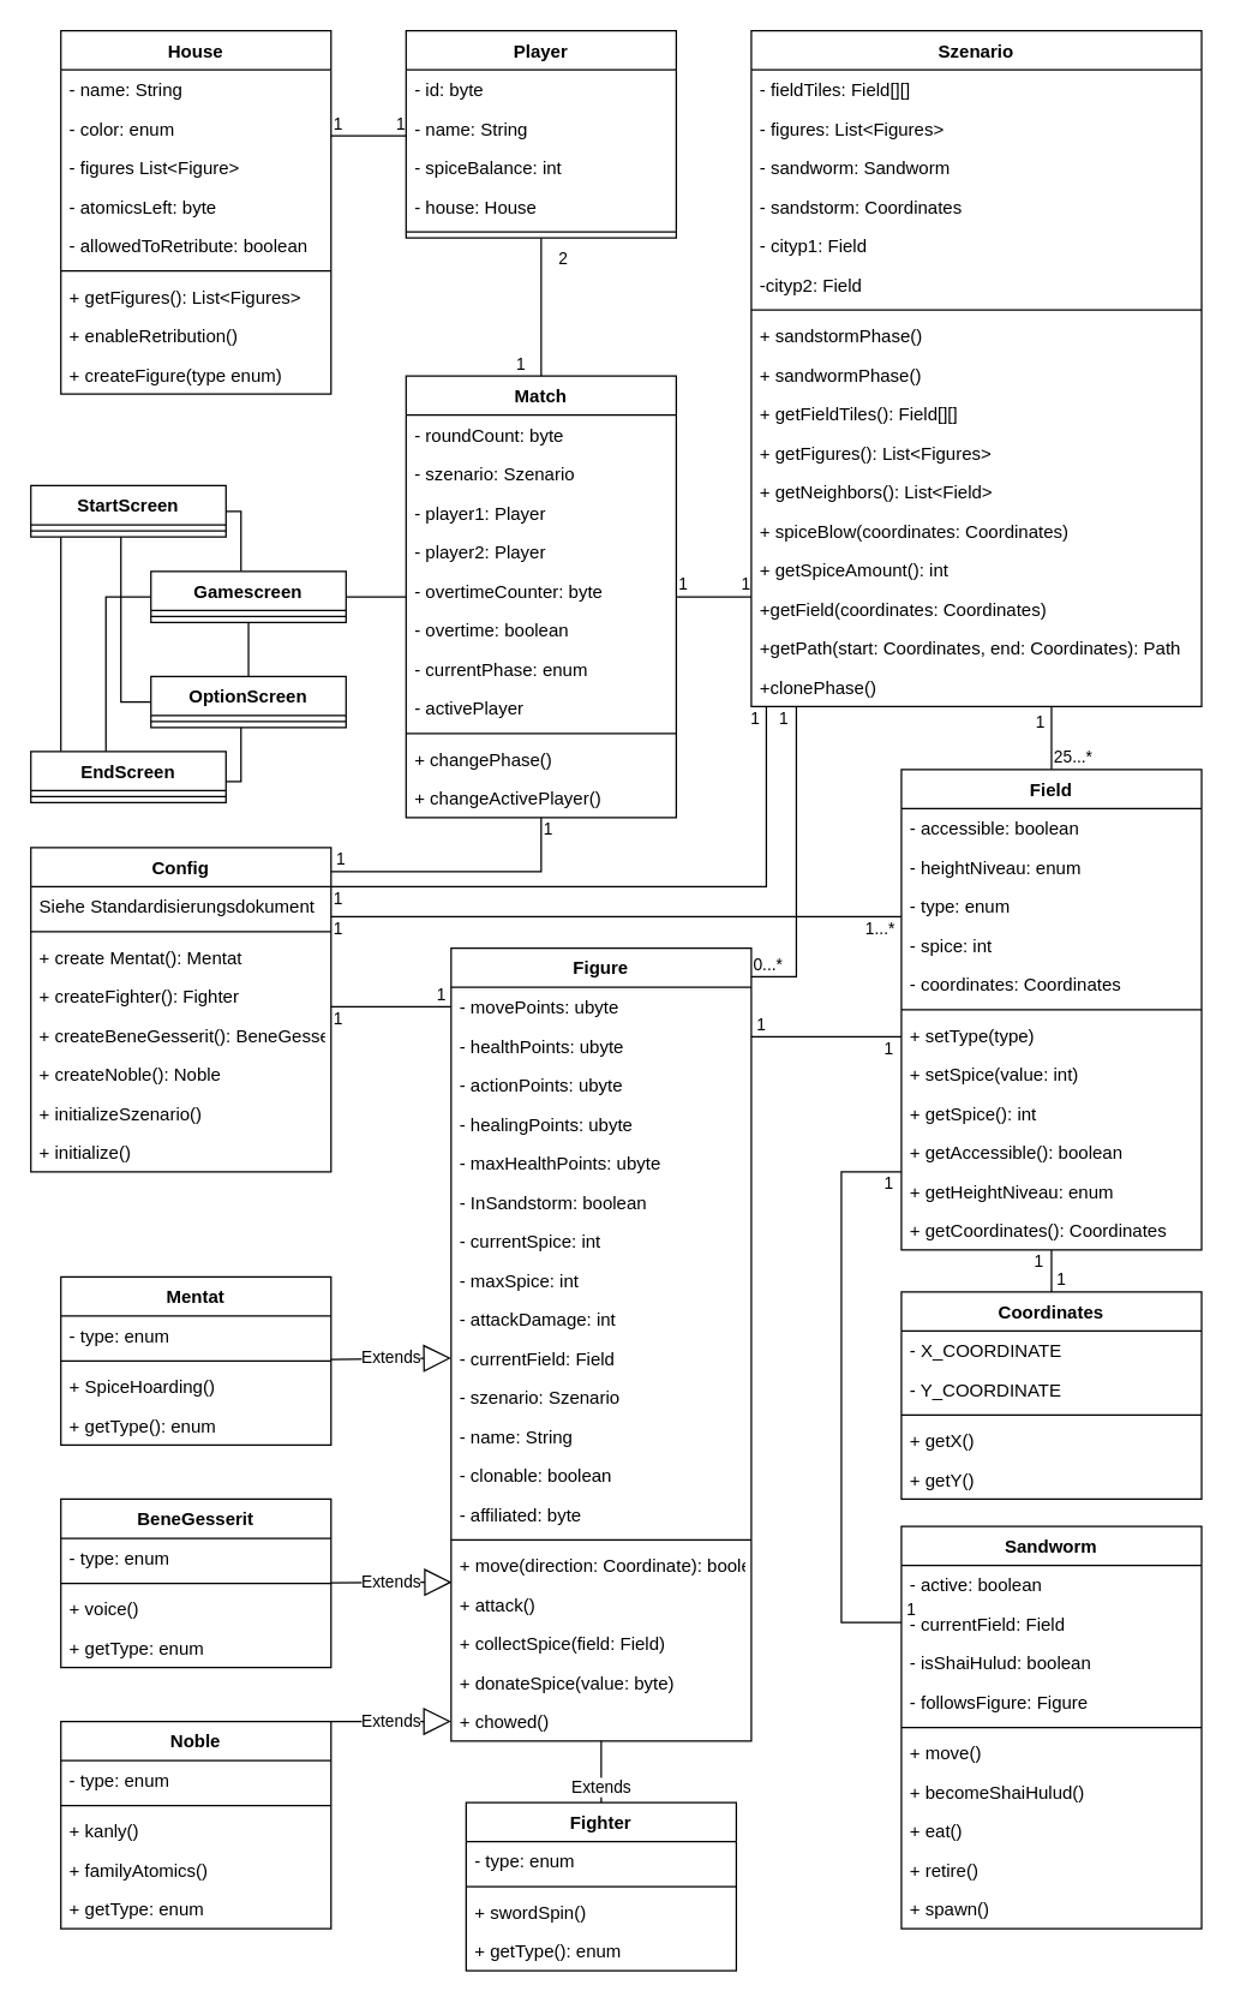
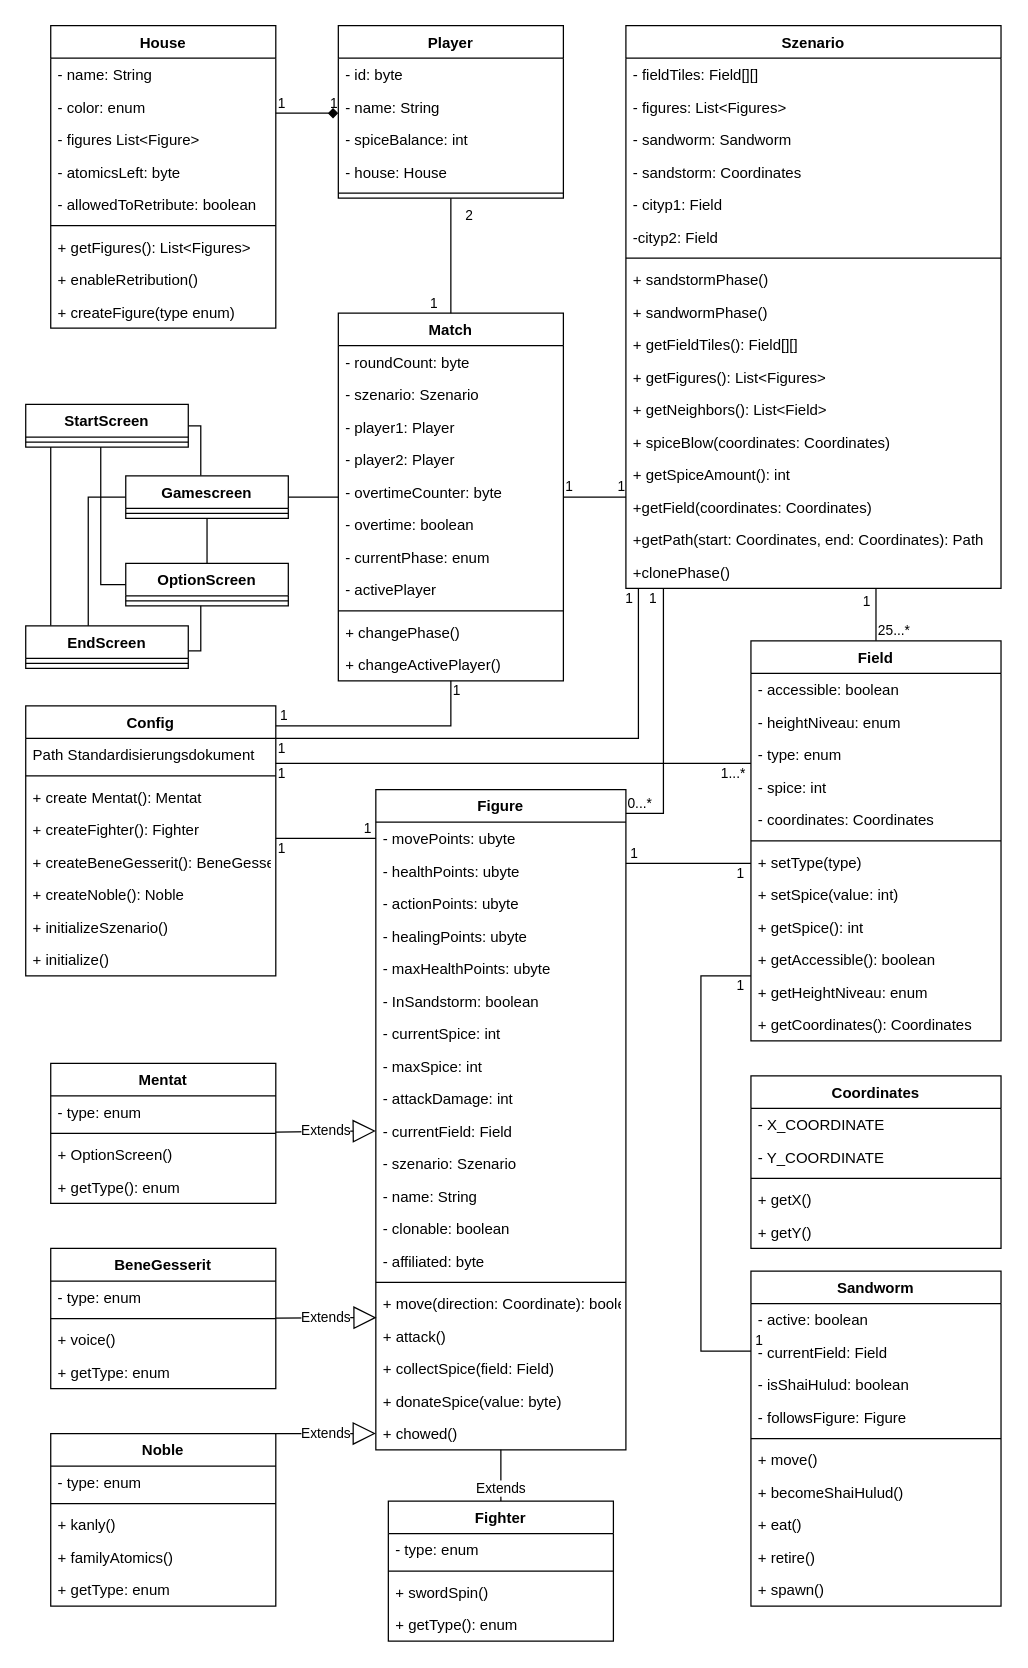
- <mxCell id="147" value="" style="endArrow=none;html=1;edgeStyle=orthogonalEdgeStyle;rounded=0;" edge="1" parent="1" source="2" target="12"><mxGeometry relative="1" as="geometry"><mxPoint x="170" y="30" as="sourcePoint" /><mxPoint x="330" y="30" as="targetPoint" /><Array as="points"><mxPoint x="260" y="90" /><mxPoint x="260" y="90" /></Array></mxGeometry></mxCell>
+ <mxCell id="147" value="" style="endArrow=diamond;html=1;edgeStyle=orthogonalEdgeStyle;rounded=0;" edge="1" parent="1" source="2" target="12"><mxGeometry relative="1" as="geometry"><mxPoint x="170" y="30" as="sourcePoint" /><mxPoint x="330" y="30" as="targetPoint" /><Array as="points"><mxPoint x="260" y="90" /><mxPoint x="260" y="90" /></Array></mxGeometry></mxCell>
- <mxCell id="64" value="Siehe Standardisierungsdokument" style="text;strokeColor=none;fillColor=none;align=left;verticalAlign=top;spacingLeft=4;spacingRight=4;overflow=hidden;rotatable=0;points=[[0,0.5],[1,0.5]];portConstraint=eastwest;" parent="63" vertex="1"><mxGeometry y="26" width="200" height="26" as="geometry" /></mxCell>
+ <mxCell id="64" value="Path Standardisierungsdokument" style="text;strokeColor=none;fillColor=none;align=left;verticalAlign=top;spacingLeft=4;spacingRight=4;overflow=hidden;rotatable=0;points=[[0,0.5],[1,0.5]];portConstraint=eastwest;" parent="63" vertex="1"><mxGeometry y="26" width="200" height="26" as="geometry" /></mxCell>
- <mxCell id="178" value="" style="endArrow=none;html=1;edgeStyle=orthogonalEdgeStyle;rounded=0;" edge="1" parent="1" source="72" target="85"><mxGeometry relative="1" as="geometry"><mxPoint x="610" y="700" as="sourcePoint" /><mxPoint x="510" y="700" as="targetPoint" /><Array as="points" /></mxGeometry></mxCell>
- <mxCell id="179" value="1" style="edgeLabel;resizable=0;html=1;align=left;verticalAlign=bottom;labelBackgroundColor=none;" connectable="0" vertex="1" parent="178"><mxGeometry x="-1" relative="1" as="geometry"><mxPoint x="-13" y="16" as="offset" /></mxGeometry></mxCell>
- <mxCell id="180" value="1" style="edgeLabel;resizable=0;html=1;align=right;verticalAlign=bottom;labelBackgroundColor=none;" connectable="0" vertex="1" parent="178"><mxGeometry x="1" relative="1" as="geometry"><mxPoint x="10" as="offset" /></mxGeometry></mxCell>
- <mxCell id="131" value="+ SpiceHoarding()" style="text;strokeColor=none;fillColor=none;align=left;verticalAlign=top;spacingLeft=4;spacingRight=4;overflow=hidden;rotatable=0;points=[[0,0.5],[1,0.5]];portConstraint=eastwest;" parent="128" vertex="1"><mxGeometry y="60" width="180" height="26" as="geometry" /></mxCell>
+ <mxCell id="131" value="+ OptionScreen()" style="text;strokeColor=none;fillColor=none;align=left;verticalAlign=top;spacingLeft=4;spacingRight=4;overflow=hidden;rotatable=0;points=[[0,0.5],[1,0.5]];portConstraint=eastwest;" parent="128" vertex="1"><mxGeometry y="60" width="180" height="26" as="geometry" /></mxCell>
